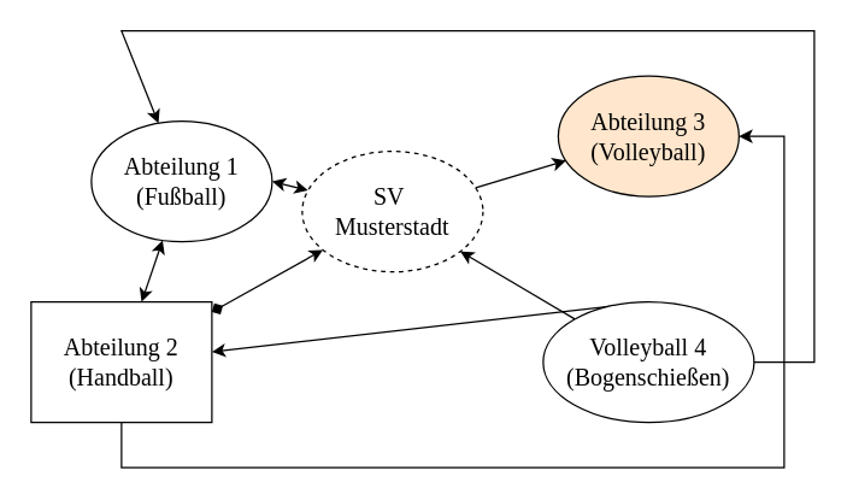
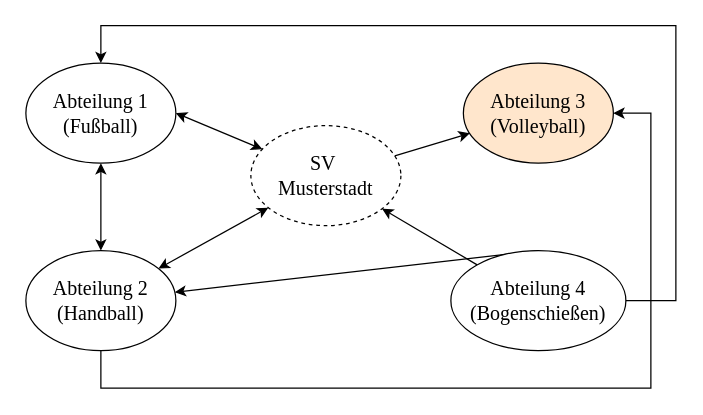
- <mxCell id="5" value="Abteilung 1&lt;br&gt;(Fußball)" style="ellipse;whiteSpace=wrap;html=1;fontFamily=Alegreya;fontSize=16;" parent="1" vertex="1"><mxGeometry x="60" y="80" width="120" height="80" as="geometry" /></mxCell>
+ <mxCell id="5" value="Abteilung 1&lt;br&gt;(Fußball)" style="ellipse;whiteSpace=wrap;html=1;fontFamily=Alegreya;fontSize=16;" parent="1" vertex="1"><mxGeometry x="20" y="50" width="120" height="80" as="geometry" /></mxCell>
- <mxCell id="8" value="" style="endArrow=diamond;html=1;rounded=0;startArrow=classic;startFill=1;" edge="1" parent="1" source="3" target="4"><mxGeometry width="50" height="50" relative="1" as="geometry"><mxPoint x="550" y="530" as="sourcePoint" /><mxPoint x="350" y="530" as="targetPoint" /></mxGeometry></mxCell>
+ <mxCell id="8" value="" style="endArrow=classic;html=1;rounded=0;startArrow=classic;startFill=1;" edge="1" parent="1" source="3" target="4"><mxGeometry width="50" height="50" relative="1" as="geometry"><mxPoint x="550" y="530" as="sourcePoint" /><mxPoint x="350" y="530" as="targetPoint" /></mxGeometry></mxCell>
- <mxCell id="4" value="Abteilung 2&lt;br&gt;(Handball)" style="whiteSpace=wrap;html=1;fontFamily=Alegreya;fontSize=16;rounded=0;" parent="1" vertex="1"><mxGeometry x="20" y="200" width="120" height="80" as="geometry" /></mxCell>
+ <mxCell id="4" value="Abteilung 2&lt;br&gt;(Handball)" style="ellipse;whiteSpace=wrap;html=1;fontFamily=Alegreya;fontSize=16;" parent="1" vertex="1"><mxGeometry x="20" y="200" width="120" height="80" as="geometry" /></mxCell>
- <mxCell id="12" value="Volleyball 4&lt;br&gt;(Bogenschießen)" style="ellipse;whiteSpace=wrap;html=1;fontFamily=Alegreya;fontSize=16;" vertex="1" parent="1"><mxGeometry x="360" y="200" width="140" height="80" as="geometry" /></mxCell>
+ <mxCell id="12" value="Abteilung 4&lt;br&gt;(Bogenschießen)" style="ellipse;whiteSpace=wrap;html=1;fontFamily=Alegreya;fontSize=16;" vertex="1" parent="1"><mxGeometry x="360" y="200" width="140" height="80" as="geometry" /></mxCell>
